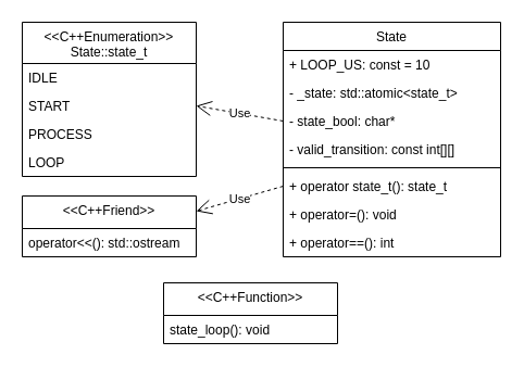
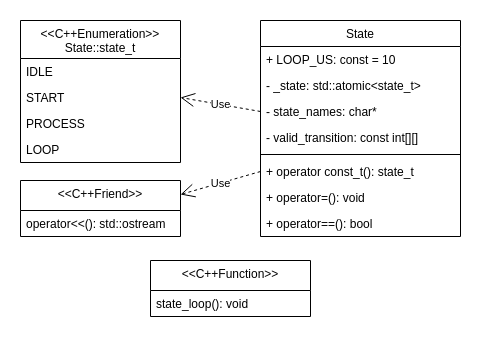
- <mxCell id="5" value="- state_bool: char*" style="text;align=left;verticalAlign=top;spacingLeft=4;spacingRight=4;overflow=hidden;rotatable=0;points=[[0,0.5],[1,0.5]];portConstraint=eastwest;rounded=0;shadow=0;html=0;" parent="2" vertex="1"><mxGeometry y="78" width="200" height="26" as="geometry" /></mxCell>
+ <mxCell id="5" value="- state_names: char*" style="text;align=left;verticalAlign=top;spacingLeft=4;spacingRight=4;overflow=hidden;rotatable=0;points=[[0,0.5],[1,0.5]];portConstraint=eastwest;rounded=0;shadow=0;html=0;" parent="2" vertex="1"><mxGeometry y="78" width="200" height="26" as="geometry" /></mxCell>
- <mxCell id="8" value="+ operator state_t(): state_t" style="text;align=left;verticalAlign=top;spacingLeft=4;spacingRight=4;overflow=hidden;rotatable=0;points=[[0,0.5],[1,0.5]];portConstraint=eastwest;" parent="2" vertex="1"><mxGeometry y="138" width="200" height="26" as="geometry" /></mxCell>
+ <mxCell id="8" value="+ operator const_t(): state_t" style="text;align=left;verticalAlign=top;spacingLeft=4;spacingRight=4;overflow=hidden;rotatable=0;points=[[0,0.5],[1,0.5]];portConstraint=eastwest;" parent="2" vertex="1"><mxGeometry y="138" width="200" height="26" as="geometry" /></mxCell>
- <mxCell id="10" value="+ operator==(): int" style="text;align=left;verticalAlign=top;spacingLeft=4;spacingRight=4;overflow=hidden;rotatable=0;points=[[0,0.5],[1,0.5]];portConstraint=eastwest;" parent="2" vertex="1"><mxGeometry y="190" width="200" height="26" as="geometry" /></mxCell>
+ <mxCell id="10" value="+ operator==(): bool" style="text;align=left;verticalAlign=top;spacingLeft=4;spacingRight=4;overflow=hidden;rotatable=0;points=[[0,0.5],[1,0.5]];portConstraint=eastwest;" parent="2" vertex="1"><mxGeometry y="190" width="200" height="26" as="geometry" /></mxCell>
